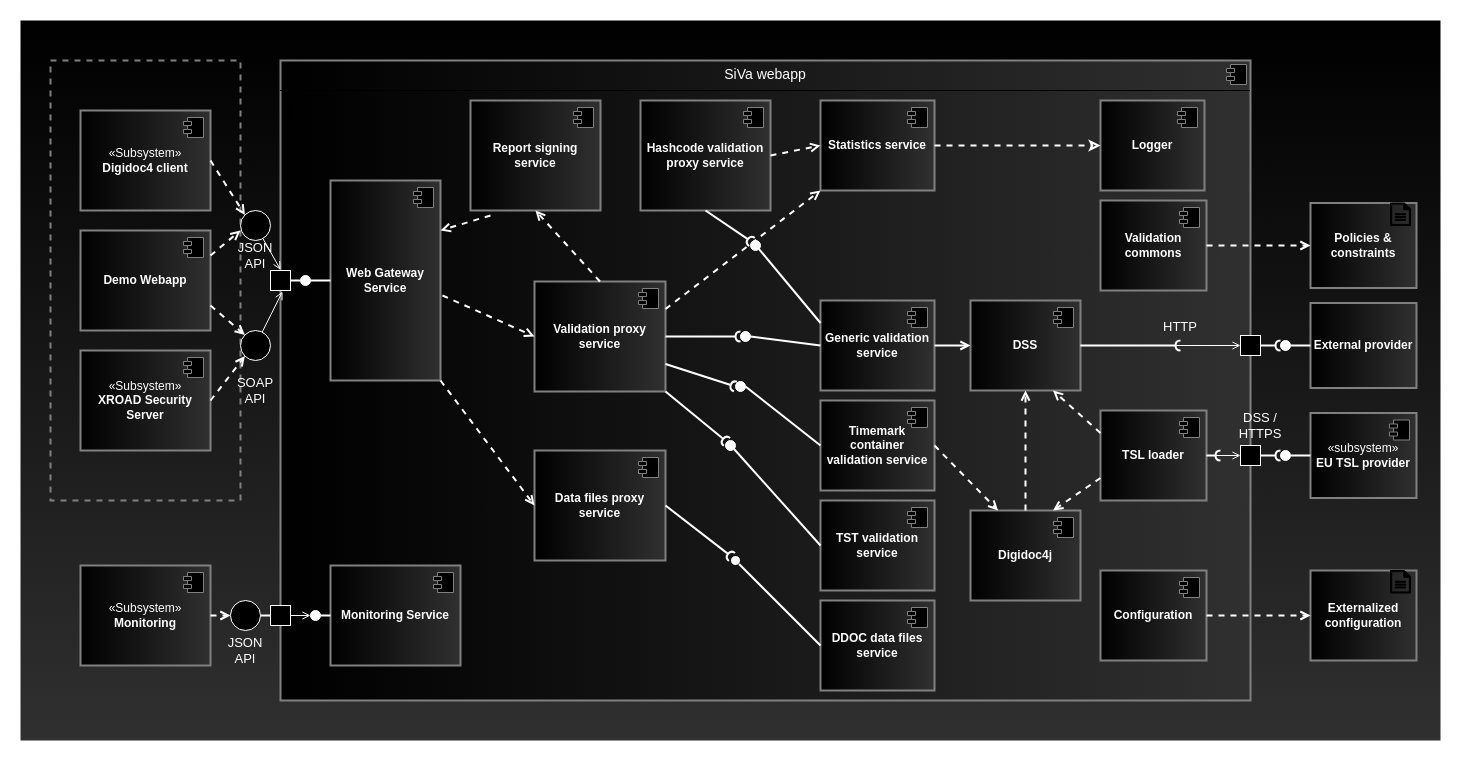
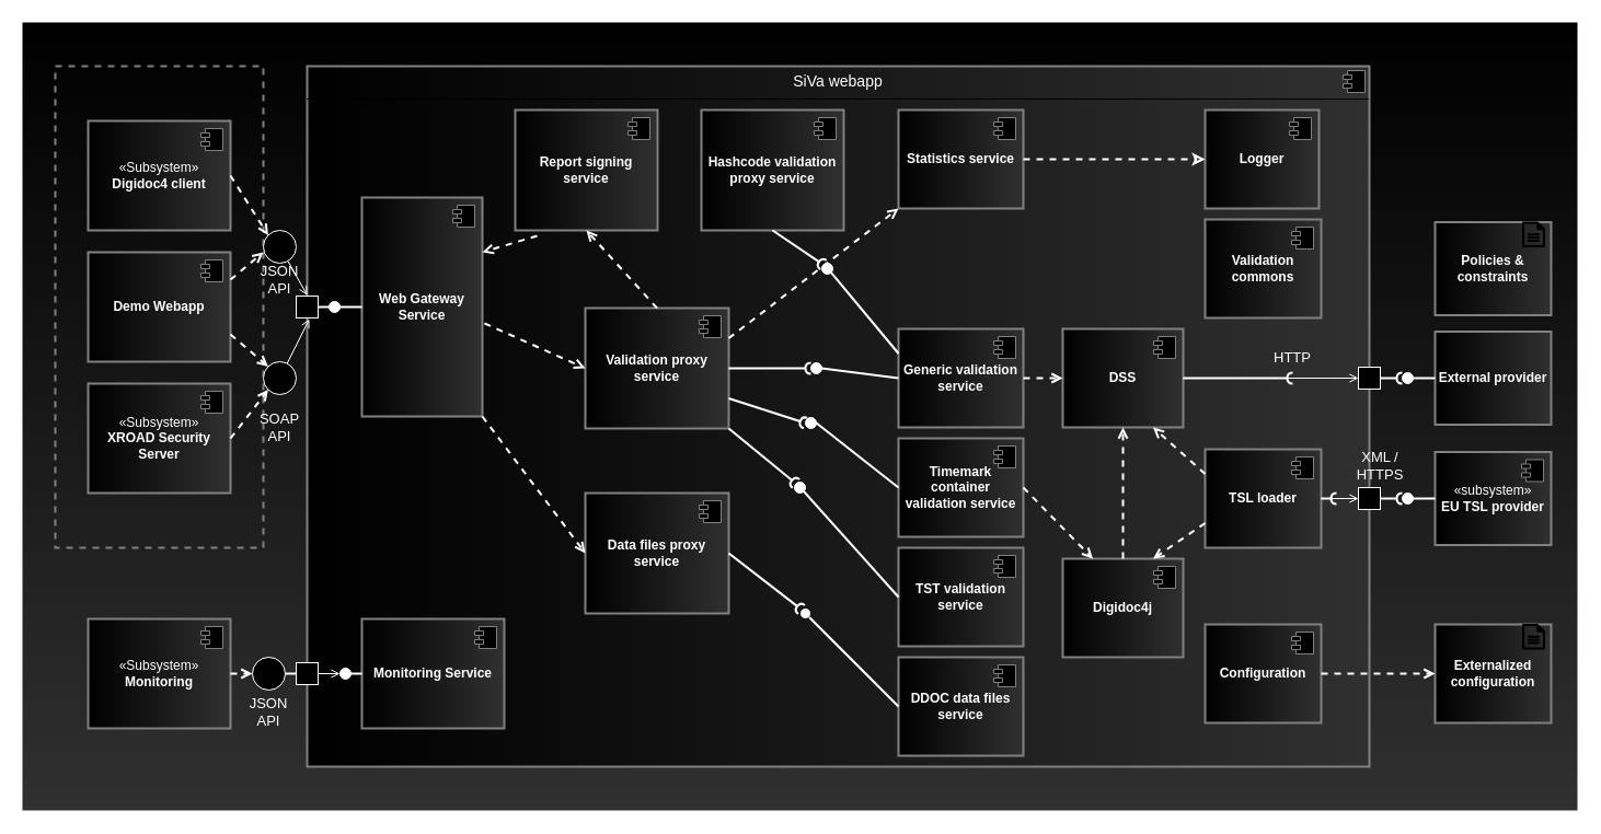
- <mxCell id="58" value="" style="html=1;verticalAlign=bottom;labelBackgroundColor=none;endArrow=open;endFill=0;dashed=1;rounded=0;strokeColor=#FFFFFF;exitX=1;exitY=0.5;exitDx=0;exitDy=0;entryX=0;entryY=0.5;entryDx=0;entryDy=0;strokeWidth=2;" parent="1" source="21" target="27" edge="1"><mxGeometry width="160" relative="1" as="geometry"><mxPoint x="454" y="282" as="sourcePoint" /><mxPoint x="650" y="220" as="targetPoint" /></mxGeometry></mxCell>
- <mxCell id="64" value="" style="html=1;verticalAlign=bottom;labelBackgroundColor=none;endArrow=open;endFill=0;dashed=1;rounded=0;strokeColor=#FFFFFF;exitX=1;exitY=0.5;exitDx=0;exitDy=0;entryX=0;entryY=0.5;entryDx=0;entryDy=0;strokeWidth=2;" parent="1" source="43" target="48" edge="1"><mxGeometry width="160" relative="1" as="geometry"><mxPoint x="984" y="345" as="sourcePoint" /><mxPoint x="1020" y="345" as="targetPoint" /></mxGeometry></mxCell>
- <mxCell id="60" value="" style="html=1;verticalAlign=bottom;labelBackgroundColor=none;endArrow=open;endFill=0;dashed=0;rounded=0;strokeColor=#FFFFFF;exitX=1;exitY=0.5;exitDx=0;exitDy=0;entryX=0;entryY=0.5;entryDx=0;entryDy=0;strokeWidth=2;" parent="1" source="29" target="35" edge="1"><mxGeometry width="160" relative="1" as="geometry"><mxPoint x="454" y="282" as="sourcePoint" /><mxPoint x="650" y="220" as="targetPoint" /></mxGeometry></mxCell>
+ <mxCell id="60" value="" style="html=1;verticalAlign=bottom;labelBackgroundColor=none;endArrow=open;endFill=0;dashed=1;rounded=0;strokeColor=#FFFFFF;exitX=1;exitY=0.5;exitDx=0;exitDy=0;entryX=0;entryY=0.5;entryDx=0;entryDy=0;strokeWidth=2;" parent="1" source="29" target="35" edge="1"><mxGeometry width="160" relative="1" as="geometry"><mxPoint x="454" y="282" as="sourcePoint" /><mxPoint x="650" y="220" as="targetPoint" /></mxGeometry></mxCell>
- <mxCell id="110" value="DSS / HTTPS" style="text;html=1;align=center;verticalAlign=middle;whiteSpace=wrap;rounded=0;fontColor=#FFFFFF;fontStyle=0;fontSize=13;" parent="1" vertex="1"><mxGeometry x="1230" y="410" width="60" height="30" as="geometry" /></mxCell>
+ <mxCell id="110" value="XML / HTTPS" style="text;html=1;align=center;verticalAlign=middle;whiteSpace=wrap;rounded=0;fontColor=#FFFFFF;fontStyle=0;fontSize=13;" parent="1" vertex="1"><mxGeometry x="1230" y="410" width="60" height="30" as="geometry" /></mxCell>
